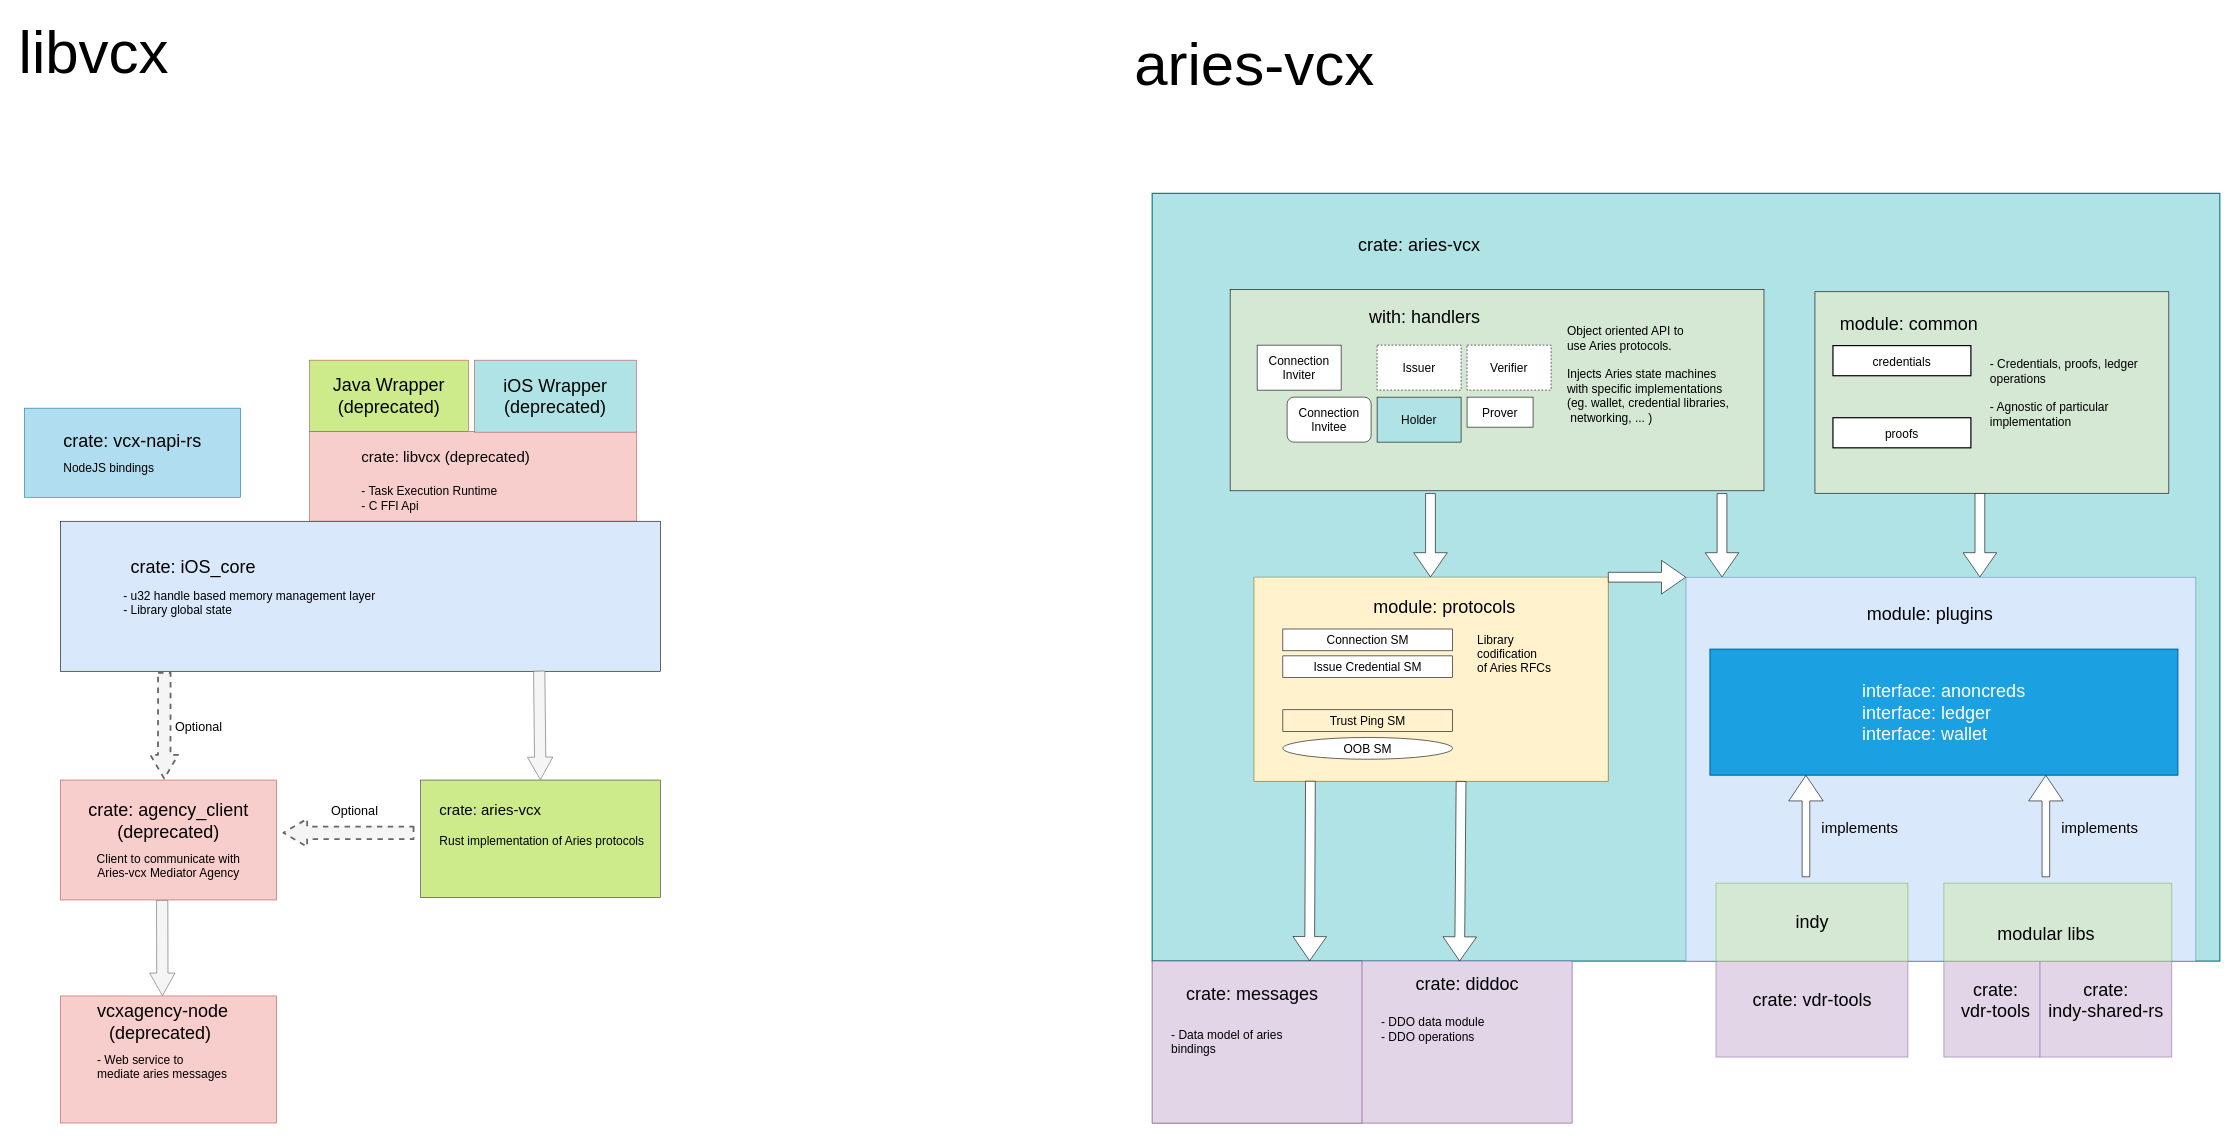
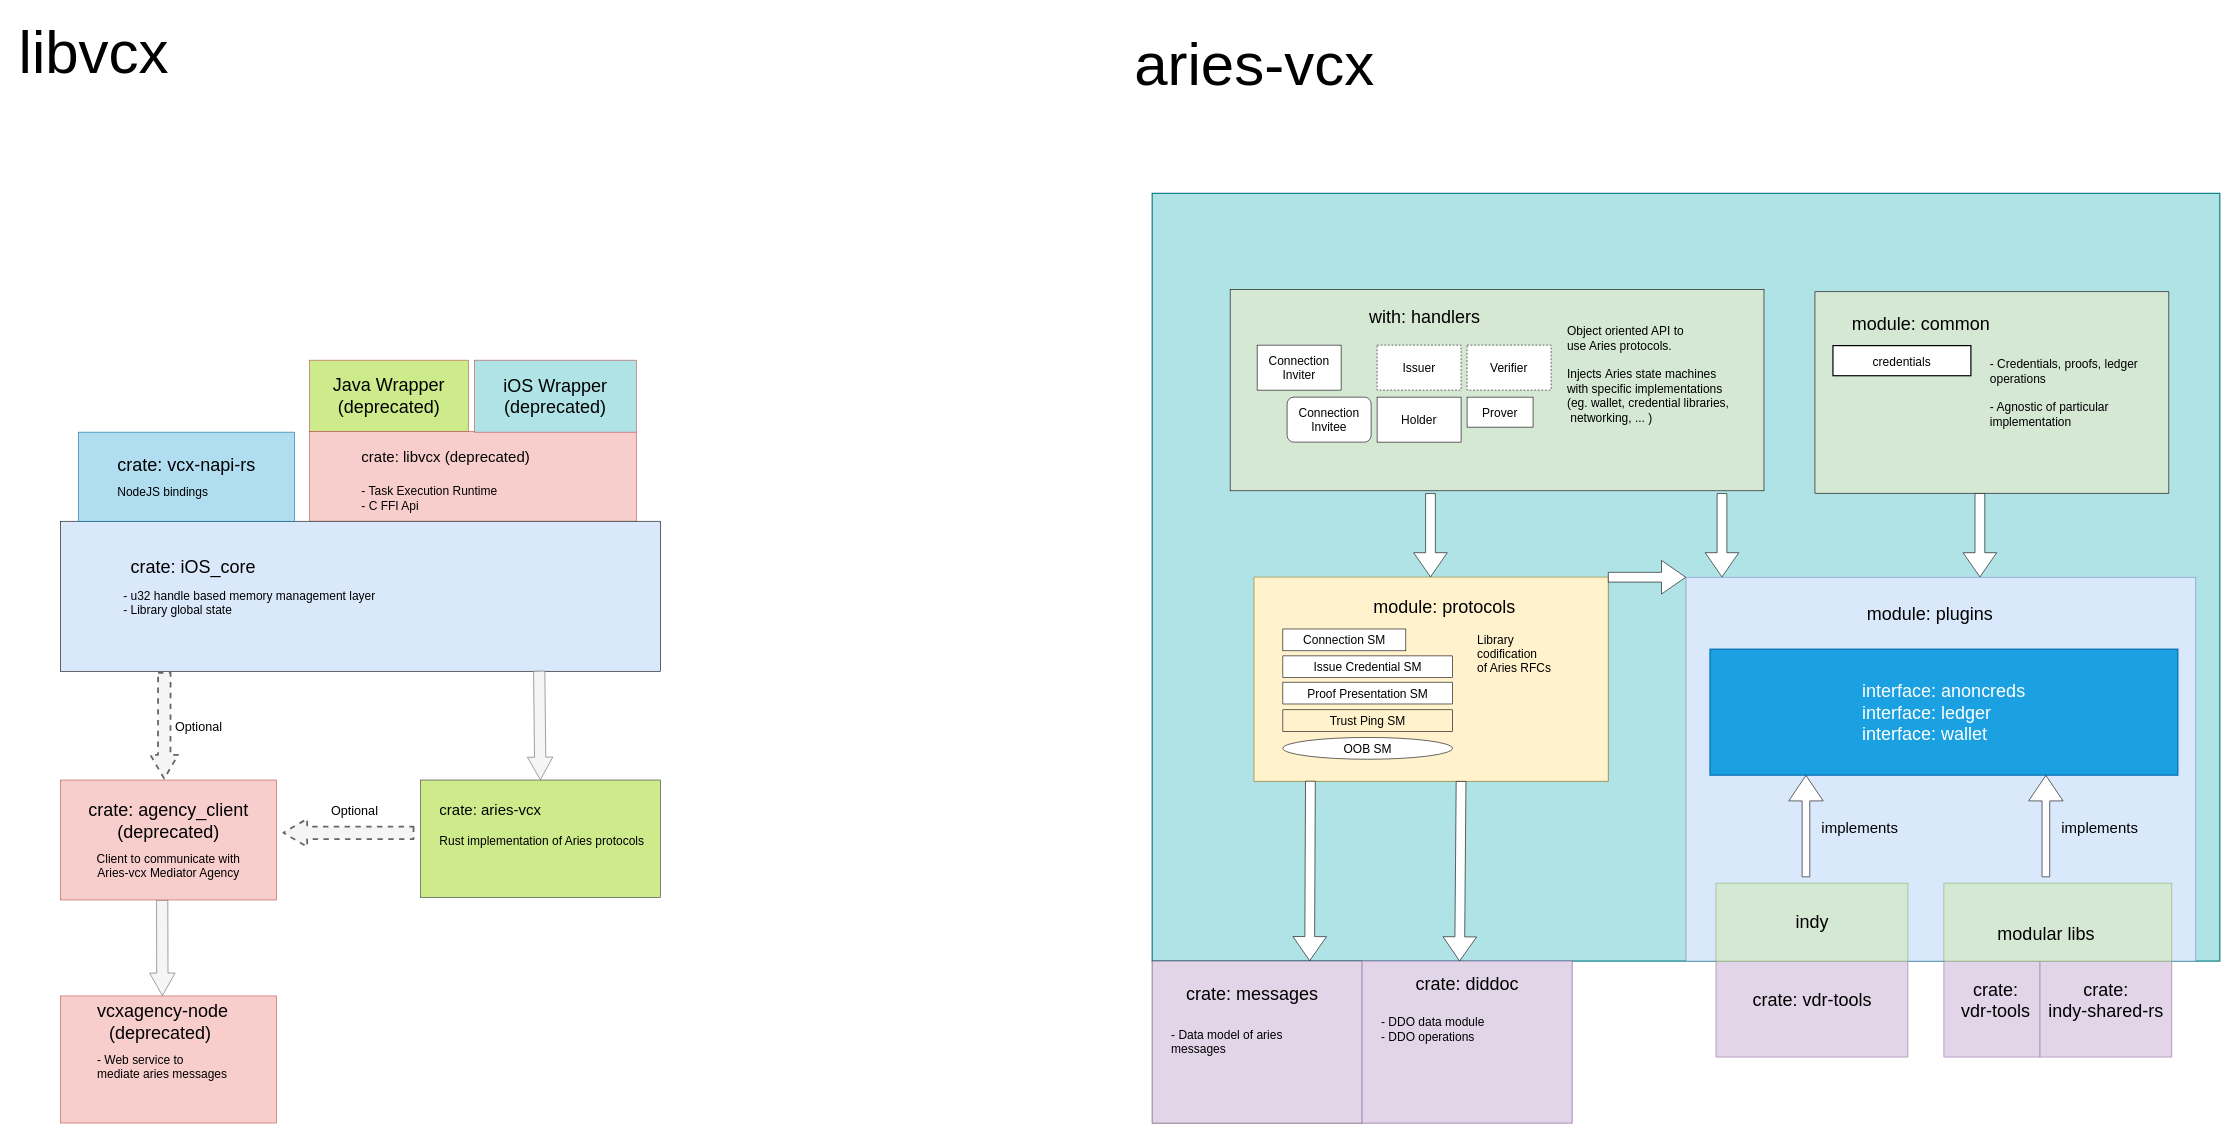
- <mxCell id="6" value="&lt;font size=&quot;1&quot;&gt;&lt;span style=&quot;font-size: 30px&quot;&gt;crate: aries-vcx&lt;/span&gt;&lt;/font&gt;" style="text;html=1;align=center;verticalAlign=middle;resizable=0;points=[];autosize=1;" parent="1" vertex="1"><mxGeometry x="2250" y="381.86" width="230" height="50" as="geometry" /></mxCell>
- <mxCell id="66" value="&lt;div style=&quot;text-align: center&quot;&gt;&lt;font style=&quot;font-size: 30px;&quot; face=&quot;helvetica&quot;&gt;module: common&lt;/font&gt;&lt;/div&gt;" style="text;whiteSpace=wrap;html=1;" parent="1" vertex="1"><mxGeometry x="3065" y="515.93" width="280" height="30" as="geometry" /></mxCell>
+ <mxCell id="66" value="&lt;div style=&quot;text-align: center&quot;&gt;&lt;font style=&quot;font-size: 30px;&quot; face=&quot;helvetica&quot;&gt;module: common&lt;/font&gt;&lt;/div&gt;" style="text;whiteSpace=wrap;html=1;" parent="1" vertex="1"><mxGeometry x="3085" y="515.93" width="280" height="30" as="geometry" /></mxCell>
- <mxCell id="10" value="&lt;font style=&quot;font-size: 20px;&quot;&gt;Holder&lt;/font&gt;" style="rounded=0;whiteSpace=wrap;html=1;fillColor=#b0e3e6;" parent="1" vertex="1"><mxGeometry x="2295" y="661.64" width="140" height="75" as="geometry" /></mxCell>
+ <mxCell id="10" value="&lt;font style=&quot;font-size: 20px;&quot;&gt;Holder&lt;/font&gt;" style="rounded=0;whiteSpace=wrap;html=1;" parent="1" vertex="1"><mxGeometry x="2295" y="661.64" width="140" height="75" as="geometry" /></mxCell>
- <mxCell id="68" value="&lt;font style=&quot;font-size: 20px;&quot;&gt;proofs&lt;/font&gt;" style="rounded=0;whiteSpace=wrap;html=1;glass=0;strokeWidth=2;fontSize=25;gradientColor=none;" parent="1" vertex="1"><mxGeometry x="3055" y="695.93" width="230" height="50.21" as="geometry" /></mxCell>
- <mxCell id="45" value="&lt;div style=&quot;text-align: left;&quot;&gt;&lt;span style=&quot;font-size: 30px; background-color: initial;&quot;&gt;crate: vcx-napi-rs&lt;/span&gt;&lt;/div&gt;&lt;font style=&quot;&quot;&gt;&lt;div style=&quot;text-align: left;&quot;&gt;&lt;br&gt;&lt;/div&gt;&lt;span style=&quot;font-size: 20px;&quot;&gt;&lt;div style=&quot;text-align: left;&quot;&gt;&lt;span style=&quot;background-color: initial;&quot;&gt;NodeJS bindings&lt;/span&gt;&lt;/div&gt;&lt;/span&gt;&lt;/font&gt;" style="rounded=0;whiteSpace=wrap;html=1;fillColor=#b1ddf0;strokeColor=#10739e;" parent="1" vertex="1"><mxGeometry x="40" y="680" width="360" height="148.55" as="geometry" /></mxCell>
+ <mxCell id="45" value="&lt;div style=&quot;text-align: left;&quot;&gt;&lt;span style=&quot;font-size: 30px; background-color: initial;&quot;&gt;crate: vcx-napi-rs&lt;/span&gt;&lt;/div&gt;&lt;font style=&quot;&quot;&gt;&lt;div style=&quot;text-align: left;&quot;&gt;&lt;br&gt;&lt;/div&gt;&lt;span style=&quot;font-size: 20px;&quot;&gt;&lt;div style=&quot;text-align: left;&quot;&gt;&lt;span style=&quot;background-color: initial;&quot;&gt;NodeJS bindings&lt;/span&gt;&lt;/div&gt;&lt;/span&gt;&lt;/font&gt;" style="rounded=0;whiteSpace=wrap;html=1;fillColor=#b1ddf0;strokeColor=#10739e;" parent="1" vertex="1"><mxGeometry x="130" y="720" width="360" height="148.55" as="geometry" /></mxCell>
- <mxCell id="17" value="&lt;font style=&quot;font-size: 20px;&quot;&gt;Connection SM&lt;/font&gt;" style="rounded=0;whiteSpace=wrap;html=1;movable=1;resizable=1;rotatable=1;deletable=1;editable=1;connectable=1;" parent="14" vertex="1"><mxGeometry x="47.835" y="86.335" width="282.923" height="36.338" as="geometry" /></mxCell>
+ <mxCell id="17" value="&lt;font style=&quot;font-size: 20px;&quot;&gt;Connection SM&lt;/font&gt;" style="rounded=0;whiteSpace=wrap;html=1;movable=1;resizable=1;rotatable=1;deletable=1;editable=1;connectable=1;" parent="14" vertex="1"><mxGeometry x="47.835" y="86.335" width="205" height="36.338" as="geometry" /></mxCell>
+ <mxCell id="19" value="&lt;font style=&quot;font-size: 20px;&quot;&gt;Proof Presentation SM&lt;/font&gt;" style="rounded=0;whiteSpace=wrap;html=1;movable=1;resizable=1;rotatable=1;deletable=1;editable=1;connectable=1;" parent="14" vertex="1"><mxGeometry x="47.835" y="175.024" width="282.923" height="36.338" as="geometry" /></mxCell>
- <mxCell id="26" value="&lt;font face=&quot;helvetica&quot;&gt;&lt;span style=&quot;font-size: 20px&quot;&gt;- Data model of aries bindings&lt;/span&gt;&lt;/font&gt;" style="text;whiteSpace=wrap;html=1;" parent="23" vertex="1"><mxGeometry x="29.512" y="104.14" width="247.846" height="107.358" as="geometry" /></mxCell>
+ <mxCell id="26" value="&lt;font face=&quot;helvetica&quot;&gt;&lt;span style=&quot;font-size: 20px&quot;&gt;- Data model of aries messages&lt;/span&gt;&lt;/font&gt;" style="text;whiteSpace=wrap;html=1;" parent="23" vertex="1"><mxGeometry x="29.512" y="104.14" width="247.846" height="107.358" as="geometry" /></mxCell>
